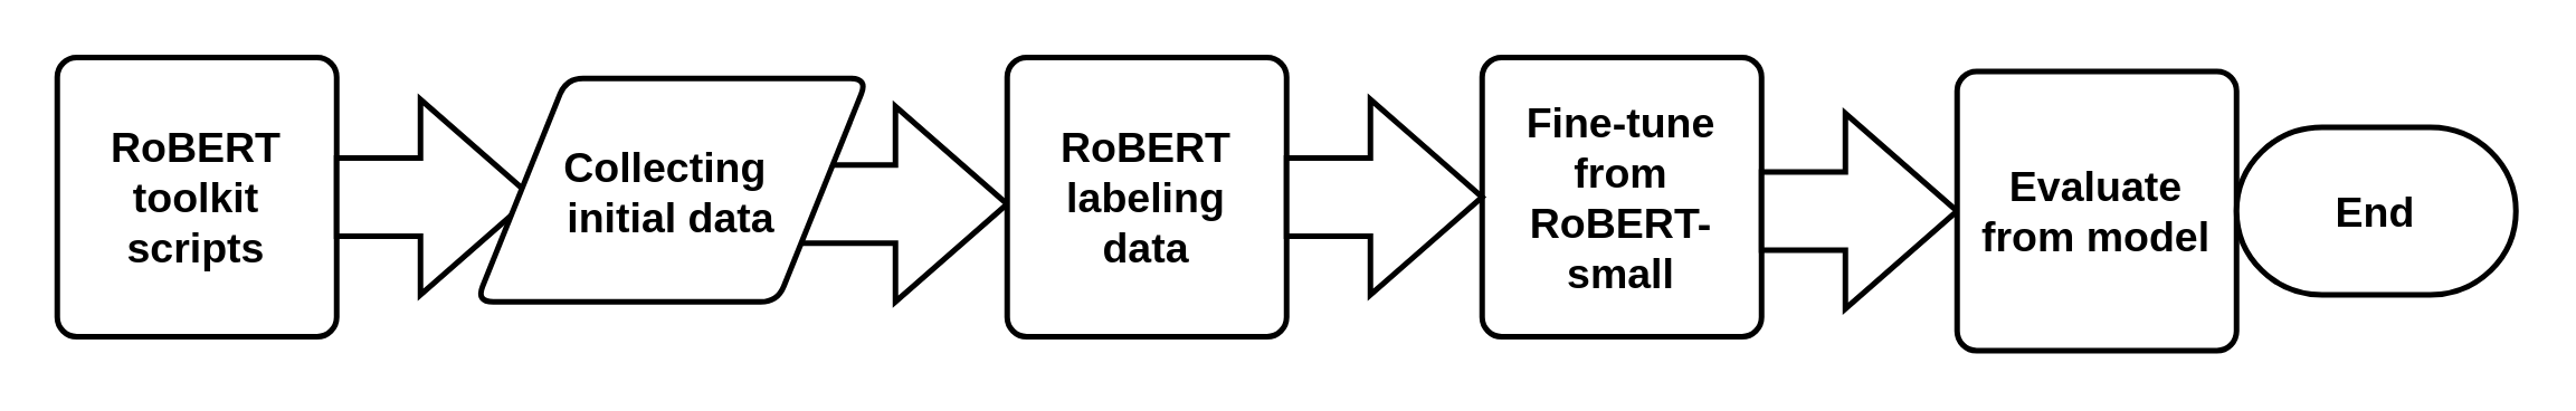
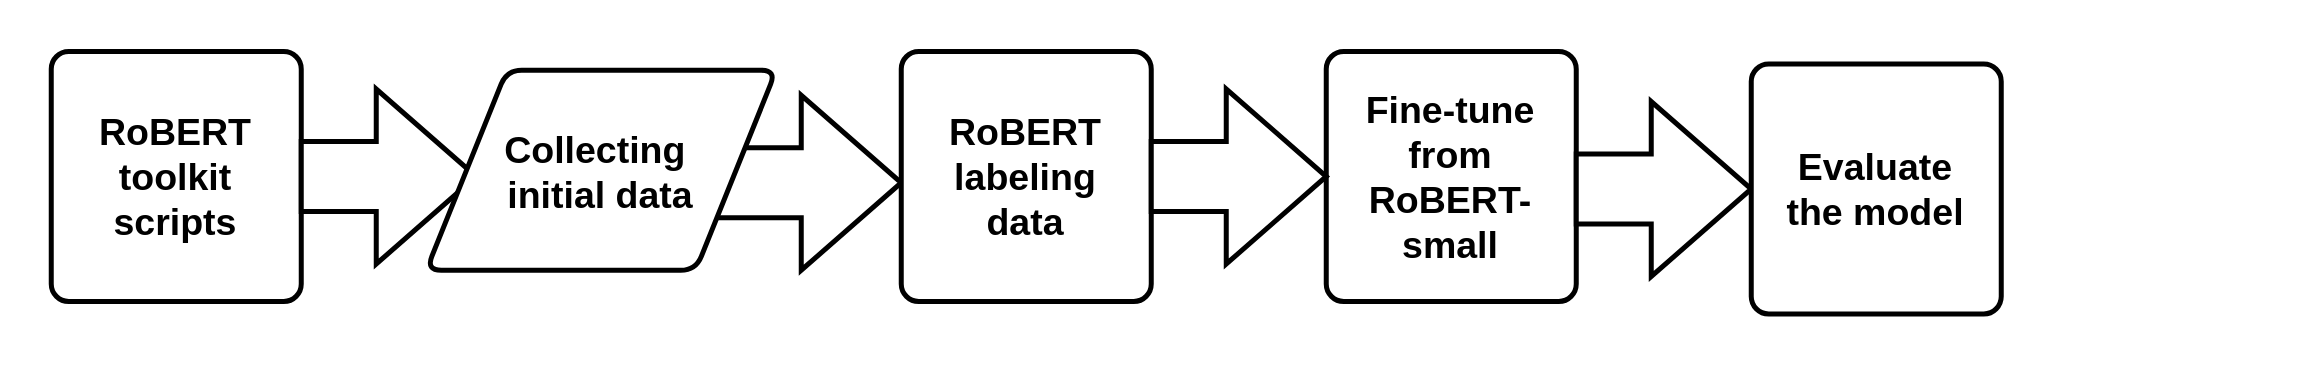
- <mxCell id="8" value="Evaluate&lt;div&gt;from model&lt;/div&gt;" style="rounded=1;whiteSpace=wrap;html=1;absoluteArcSize=1;arcSize=14;strokeWidth=2;fontStyle=1;fontSize=15;" vertex="1" parent="1"><mxGeometry x="700" y="25" width="100" height="100" as="geometry" /></mxCell>
+ <mxCell id="8" value="Evaluate&lt;div&gt;the model&lt;/div&gt;" style="rounded=1;whiteSpace=wrap;html=1;absoluteArcSize=1;arcSize=14;strokeWidth=2;fontStyle=1;fontSize=15;" vertex="1" parent="1"><mxGeometry x="700" y="25" width="100" height="100" as="geometry" /></mxCell>
- <mxCell id="9" value="End" style="strokeWidth=2;html=1;shape=mxgraph.flowchart.terminator;whiteSpace=wrap;fontStyle=1;fontSize=15;" vertex="1" parent="1"><mxGeometry x="800" y="45" width="100" height="60" as="geometry" /></mxCell>
